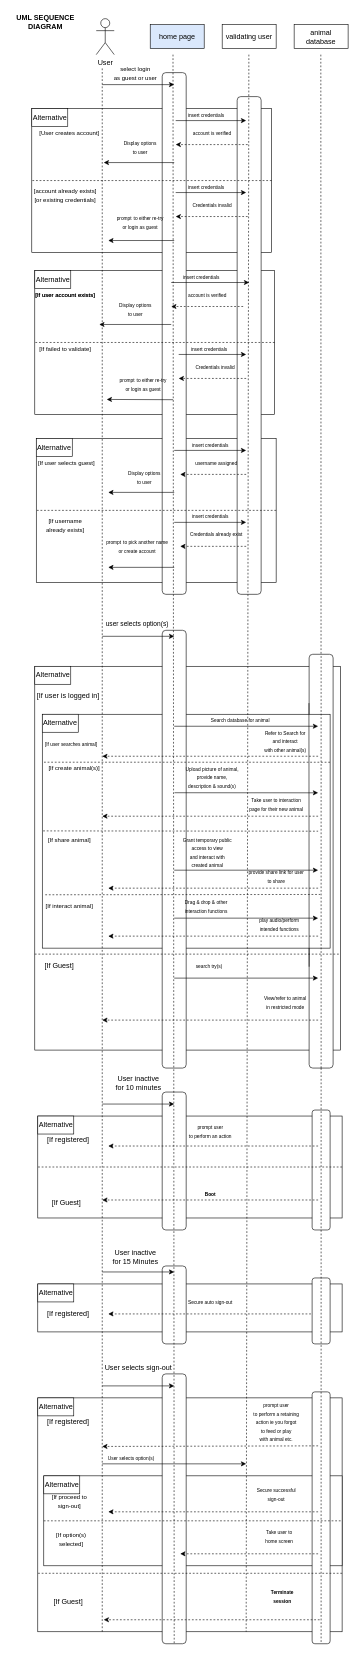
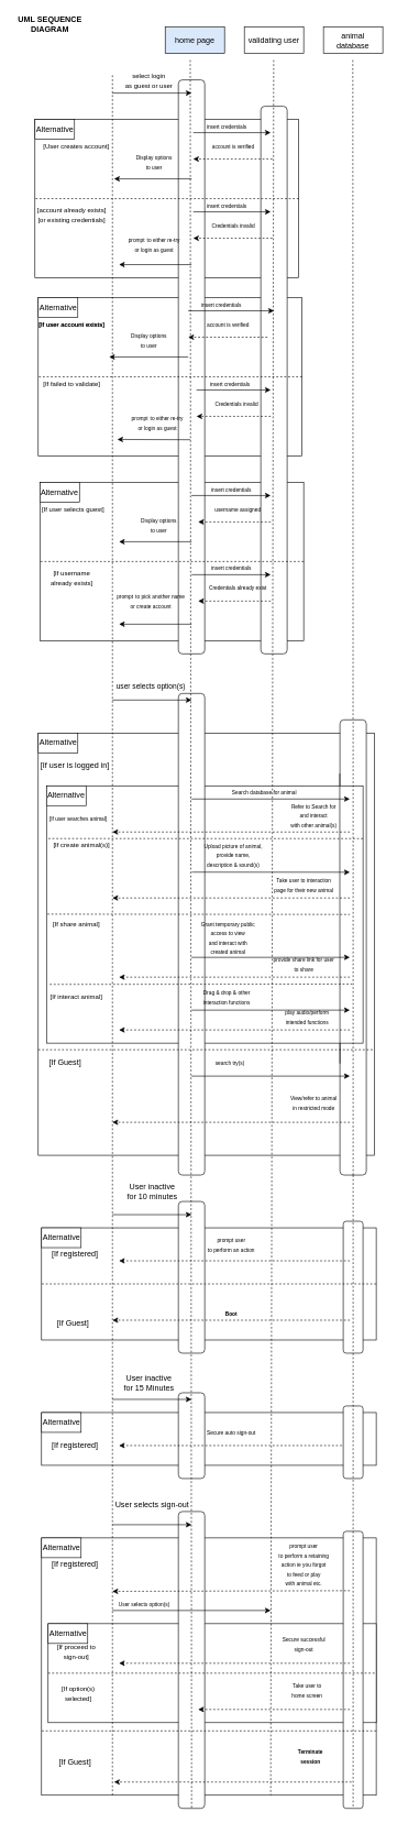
- <mxCell id="50" value="User" style="shape=umlActor;verticalLabelPosition=bottom;verticalAlign=top;html=1;outlineConnect=0;" vertex="1" parent="1"><mxGeometry x="160" y="30" width="30" height="60" as="geometry" /></mxCell>
